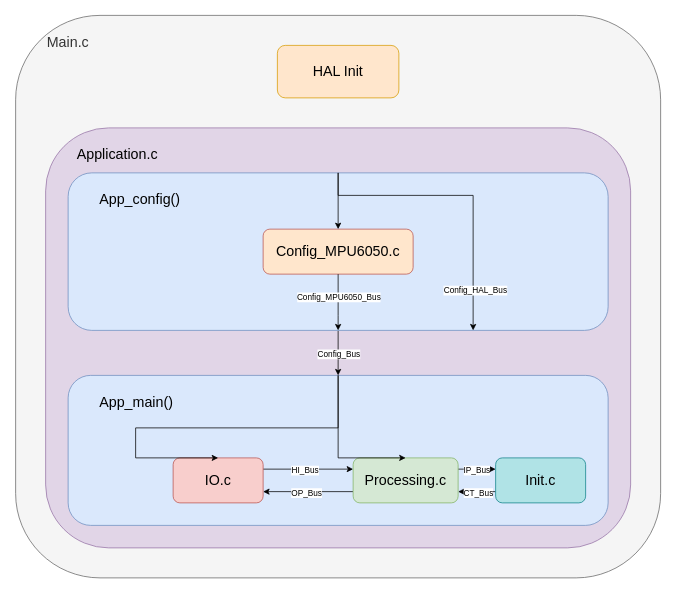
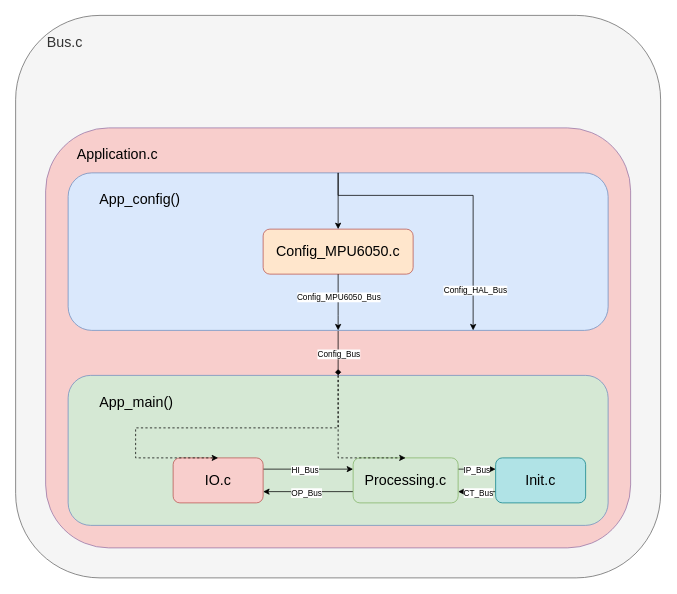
- <mxCell id="2" value="&lt;blockquote style=&quot;font-size: 18px;&quot;&gt;&lt;font style=&quot;font-size: 19px;&quot;&gt;Main.c&lt;/font&gt;&lt;/blockquote&gt;" style="rounded=1;whiteSpace=wrap;html=1;fillColor=#f5f5f5;strokeColor=#666666;align=left;labelPosition=center;verticalLabelPosition=middle;verticalAlign=top;fontColor=#333333;" parent="1" vertex="1"><mxGeometry x="20" y="20" width="860" height="750" as="geometry" /></mxCell>
+ <mxCell id="2" value="&lt;blockquote style=&quot;font-size: 18px;&quot;&gt;&lt;font style=&quot;font-size: 19px;&quot;&gt;Bus.c&lt;/font&gt;&lt;/blockquote&gt;" style="rounded=1;whiteSpace=wrap;html=1;fillColor=#f5f5f5;strokeColor=#666666;align=left;labelPosition=center;verticalLabelPosition=middle;verticalAlign=top;fontColor=#333333;" parent="1" vertex="1"><mxGeometry x="20" y="20" width="860" height="750" as="geometry" /></mxCell>
- <mxCell id="16" value="&lt;font style=&quot;font-size: 19px;&quot;&gt;HAL Init&lt;br&gt;&lt;/font&gt;" style="rounded=1;whiteSpace=wrap;html=1;fillColor=#ffe6cc;strokeColor=#d79b00;align=center;labelPosition=center;verticalLabelPosition=middle;verticalAlign=middle;" parent="1" vertex="1"><mxGeometry x="369" y="60" width="162" height="70" as="geometry" /></mxCell>
- <mxCell id="3" value="&lt;blockquote style=&quot;font-size: 18px;&quot;&gt;&lt;font style=&quot;font-size: 19px;&quot;&gt;Application.c&lt;/font&gt;&lt;/blockquote&gt;" style="rounded=1;whiteSpace=wrap;html=1;fillColor=#e1d5e7;strokeColor=#9673a6;align=left;labelPosition=center;verticalLabelPosition=middle;verticalAlign=top;" parent="1" vertex="1"><mxGeometry x="60" y="170" width="780" height="560" as="geometry" /></mxCell>
+ <mxCell id="3" value="&lt;blockquote style=&quot;font-size: 18px;&quot;&gt;&lt;font style=&quot;font-size: 19px;&quot;&gt;Application.c&lt;/font&gt;&lt;/blockquote&gt;" style="rounded=1;whiteSpace=wrap;html=1;fillColor=#f8cecc;strokeColor=#9673a6;align=left;labelPosition=center;verticalLabelPosition=middle;verticalAlign=top;" parent="1" vertex="1"><mxGeometry x="60" y="170" width="780" height="560" as="geometry" /></mxCell>
- <mxCell id="17" style="edgeStyle=orthogonalEdgeStyle;rounded=0;orthogonalLoop=1;jettySize=auto;html=1;exitX=0.5;exitY=1;exitDx=0;exitDy=0;entryX=0.5;entryY=0;entryDx=0;entryDy=0;" parent="1" source="19" target="4" edge="1"><mxGeometry relative="1" as="geometry" /></mxCell>
+ <mxCell id="17" style="edgeStyle=orthogonalEdgeStyle;rounded=0;orthogonalLoop=1;jettySize=auto;html=1;exitX=0.5;exitY=1;exitDx=0;exitDy=0;entryX=0.5;entryY=0;entryDx=0;entryDy=0;endArrow=diamond;" parent="1" source="19" target="4" edge="1"><mxGeometry relative="1" as="geometry" /></mxCell>
- <mxCell id="21" style="edgeStyle=orthogonalEdgeStyle;rounded=0;orthogonalLoop=1;jettySize=auto;html=1;exitX=0.5;exitY=0;exitDx=0;exitDy=0;entryX=0.5;entryY=0;entryDx=0;entryDy=0;" parent="1" source="4" target="7" edge="1"><mxGeometry relative="1" as="geometry"><Array as="points"><mxPoint x="450" y="570" /><mxPoint x="180" y="570" /></Array></mxGeometry></mxCell>
+ <mxCell id="21" style="edgeStyle=orthogonalEdgeStyle;rounded=0;orthogonalLoop=1;jettySize=auto;html=1;exitX=0.5;exitY=0;exitDx=0;exitDy=0;entryX=0.5;entryY=0;entryDx=0;entryDy=0;dashed=1;" parent="1" source="4" target="7" edge="1"><mxGeometry relative="1" as="geometry"><Array as="points"><mxPoint x="450" y="570" /><mxPoint x="180" y="570" /></Array></mxGeometry></mxCell>
- <mxCell id="4" value="&lt;blockquote style=&quot;font-size: 18px;&quot;&gt;&lt;font style=&quot;font-size: 19px;&quot;&gt;App_main()&lt;/font&gt;&lt;/blockquote&gt;" style="rounded=1;whiteSpace=wrap;html=1;fillColor=#dae8fc;strokeColor=#6c8ebf;align=left;labelPosition=center;verticalLabelPosition=middle;verticalAlign=top;" parent="1" vertex="1"><mxGeometry x="90" y="500" width="720" height="200" as="geometry" /></mxCell>
+ <mxCell id="4" value="&lt;blockquote style=&quot;font-size: 18px;&quot;&gt;&lt;font style=&quot;font-size: 19px;&quot;&gt;App_main()&lt;/font&gt;&lt;/blockquote&gt;" style="rounded=1;whiteSpace=wrap;html=1;fillColor=#d5e8d4;strokeColor=#6c8ebf;align=left;labelPosition=center;verticalLabelPosition=middle;verticalAlign=top;" parent="1" vertex="1"><mxGeometry x="90" y="500" width="720" height="200" as="geometry" /></mxCell>
- <mxCell id="22" style="edgeStyle=orthogonalEdgeStyle;rounded=0;orthogonalLoop=1;jettySize=auto;html=1;exitX=0.5;exitY=0;exitDx=0;exitDy=0;entryX=0.5;entryY=0;entryDx=0;entryDy=0;" parent="1" source="4" target="12" edge="1"><mxGeometry relative="1" as="geometry"><Array as="points"><mxPoint x="450" y="570" /><mxPoint x="450" y="570" /></Array></mxGeometry></mxCell>
+ <mxCell id="22" style="edgeStyle=orthogonalEdgeStyle;rounded=0;orthogonalLoop=1;jettySize=auto;html=1;exitX=0.5;exitY=0;exitDx=0;exitDy=0;entryX=0.5;entryY=0;entryDx=0;entryDy=0;dashed=1;" parent="1" source="4" target="12" edge="1"><mxGeometry relative="1" as="geometry"><Array as="points"><mxPoint x="450" y="570" /><mxPoint x="450" y="570" /></Array></mxGeometry></mxCell>
